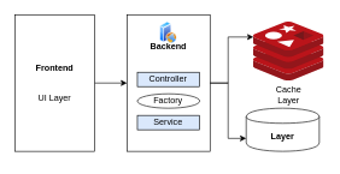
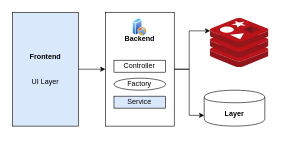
- <mxCell id="8" value="Controller" style="rounded=0;whiteSpace=wrap;html=1;fillColor=#dae8fc;" vertex="1" parent="6"><mxGeometry x="14.375" y="70" width="86.25" height="20" as="geometry" /></mxCell>
+ <mxCell id="8" value="Controller" style="rounded=0;whiteSpace=wrap;html=1;" vertex="1" parent="6"><mxGeometry x="14.375" y="70" width="86.25" height="20" as="geometry" /></mxCell>
- <mxCell id="3" value="&lt;b&gt;Frontend&lt;/b&gt;&lt;br&gt;&lt;br&gt;&lt;br&gt;UI Layer" style="rounded=0;whiteSpace=wrap;html=1;" vertex="1" parent="1"><mxGeometry x="20" y="20" width="110" height="190" as="geometry" /></mxCell>
+ <mxCell id="3" value="&lt;b&gt;Frontend&lt;/b&gt;&lt;br&gt;&lt;br&gt;&lt;br&gt;UI Layer" style="rounded=0;whiteSpace=wrap;html=1;fillColor=#dae8fc;" vertex="1" parent="1"><mxGeometry x="20" y="20" width="110" height="190" as="geometry" /></mxCell>
- <mxCell id="14" value="Cache Layer" style="text;html=1;strokeColor=none;fillColor=none;align=center;verticalAlign=middle;whiteSpace=wrap;rounded=0;" vertex="1" parent="12"><mxGeometry x="28.81" y="92" width="40" height="20" as="geometry" /></mxCell>
